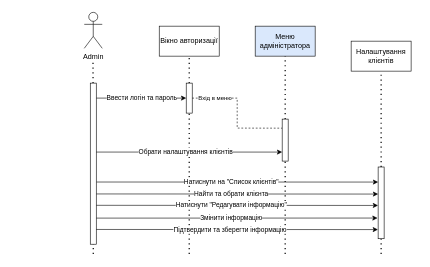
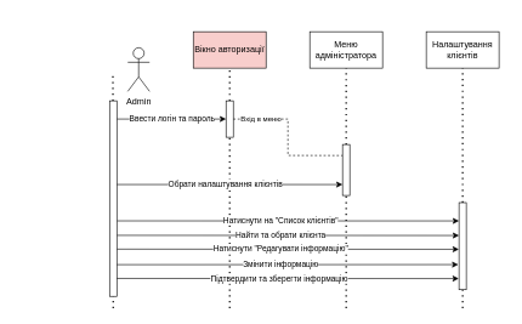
- <mxCell id="2" value="Admin" style="shape=umlActor;verticalLabelPosition=bottom;verticalAlign=top;html=1;outlineConnect=0;" parent="1" vertex="1"><mxGeometry x="140" y="20" width="30" height="60" as="geometry" /></mxCell>
+ <mxCell id="2" value="Admin" style="shape=umlActor;verticalLabelPosition=bottom;verticalAlign=top;html=1;outlineConnect=0;" parent="1" vertex="1"><mxGeometry x="175" y="65" width="30" height="60" as="geometry" /></mxCell>
- <mxCell id="12" value="Вікно авторизації" style="rounded=0;whiteSpace=wrap;html=1;" parent="1" vertex="1"><mxGeometry x="265" y="43" width="100" height="50" as="geometry" /></mxCell>
+ <mxCell id="12" value="Вікно авторизації" style="rounded=0;whiteSpace=wrap;html=1;fillColor=#f8cecc;" parent="1" vertex="1"><mxGeometry x="265" y="43" width="100" height="50" as="geometry" /></mxCell>
- <mxCell id="13" value="Меню адміністратора" style="rounded=0;whiteSpace=wrap;html=1;fillColor=#dae8fc;" parent="1" vertex="1"><mxGeometry x="425" y="43" width="100" height="50" as="geometry" /></mxCell>
+ <mxCell id="13" value="Меню адміністратора" style="rounded=0;whiteSpace=wrap;html=1;" parent="1" vertex="1"><mxGeometry x="425" y="43" width="100" height="50" as="geometry" /></mxCell>
- <mxCell id="17" value="Налаштування клієнтів" style="rounded=0;whiteSpace=wrap;html=1;" parent="1" vertex="1"><mxGeometry x="585" y="68" width="100" height="50" as="geometry" /></mxCell>
+ <mxCell id="17" value="Налаштування клієнтів" style="rounded=0;whiteSpace=wrap;html=1;" parent="1" vertex="1"><mxGeometry x="585" y="43" width="100" height="50" as="geometry" /></mxCell>
